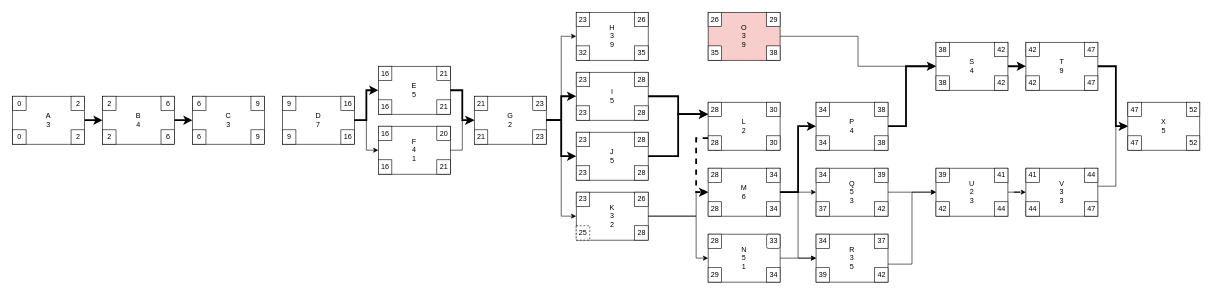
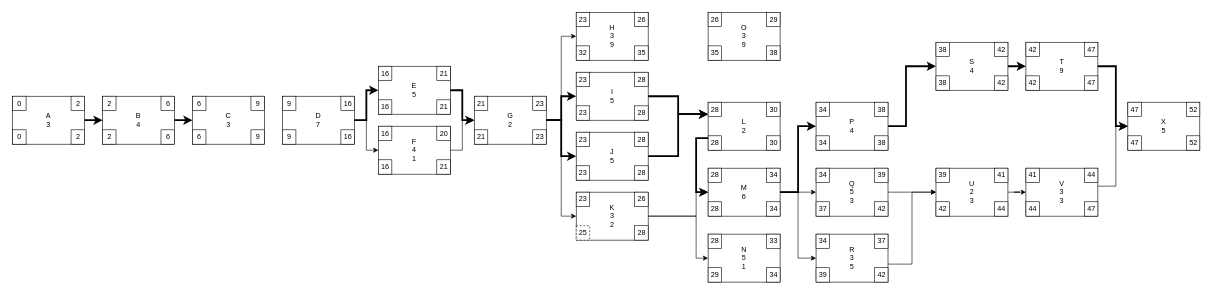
- <mxCell id="75" value="O&lt;br&gt;3&lt;br&gt;9" style="rounded=0;whiteSpace=wrap;html=1;fillColor=#f8cecc;" parent="74" vertex="1"><mxGeometry width="120" height="80" as="geometry" /></mxCell>
+ <mxCell id="75" value="O&lt;br&gt;3&lt;br&gt;9" style="rounded=0;whiteSpace=wrap;html=1;" parent="74" vertex="1"><mxGeometry width="120" height="80" as="geometry" /></mxCell>
- <mxCell id="158" style="edgeStyle=orthogonalEdgeStyle;rounded=0;orthogonalLoop=1;jettySize=auto;html=1;" parent="1" source="75" target="111" edge="1"><mxGeometry relative="1" as="geometry" /></mxCell>
- <mxCell id="164" style="edgeStyle=orthogonalEdgeStyle;rounded=0;orthogonalLoop=1;jettySize=auto;html=1;entryX=0;entryY=0.5;entryDx=0;entryDy=0;strokeWidth=3;dashed=1;" edge="1" parent="1" source="69" target="81"><mxGeometry relative="1" as="geometry"><Array as="points"><mxPoint x="1160" y="230" /><mxPoint x="1160" y="320" /></Array></mxGeometry></mxCell>
+ <mxCell id="164" style="edgeStyle=orthogonalEdgeStyle;rounded=0;orthogonalLoop=1;jettySize=auto;html=1;entryX=0;entryY=0.5;entryDx=0;entryDy=0;strokeWidth=3;" edge="1" parent="1" source="69" target="81"><mxGeometry relative="1" as="geometry"><Array as="points"><mxPoint x="1160" y="230" /><mxPoint x="1160" y="320" /></Array></mxGeometry></mxCell>
- <mxCell id="90" value="33" style="whiteSpace=wrap;html=1;rounded=1;" parent="86" vertex="1"><mxGeometry x="97.5" width="22.5" height="24" as="geometry" /></mxCell>
+ <mxCell id="90" value="33" style="rounded=0;whiteSpace=wrap;html=1;" parent="86" vertex="1"><mxGeometry x="97.5" width="22.5" height="24" as="geometry" /></mxCell>
- <mxCell id="155" style="edgeStyle=orthogonalEdgeStyle;rounded=0;orthogonalLoop=1;jettySize=auto;html=1;" parent="1" source="87" target="105" edge="1"><mxGeometry relative="1" as="geometry" /></mxCell>
